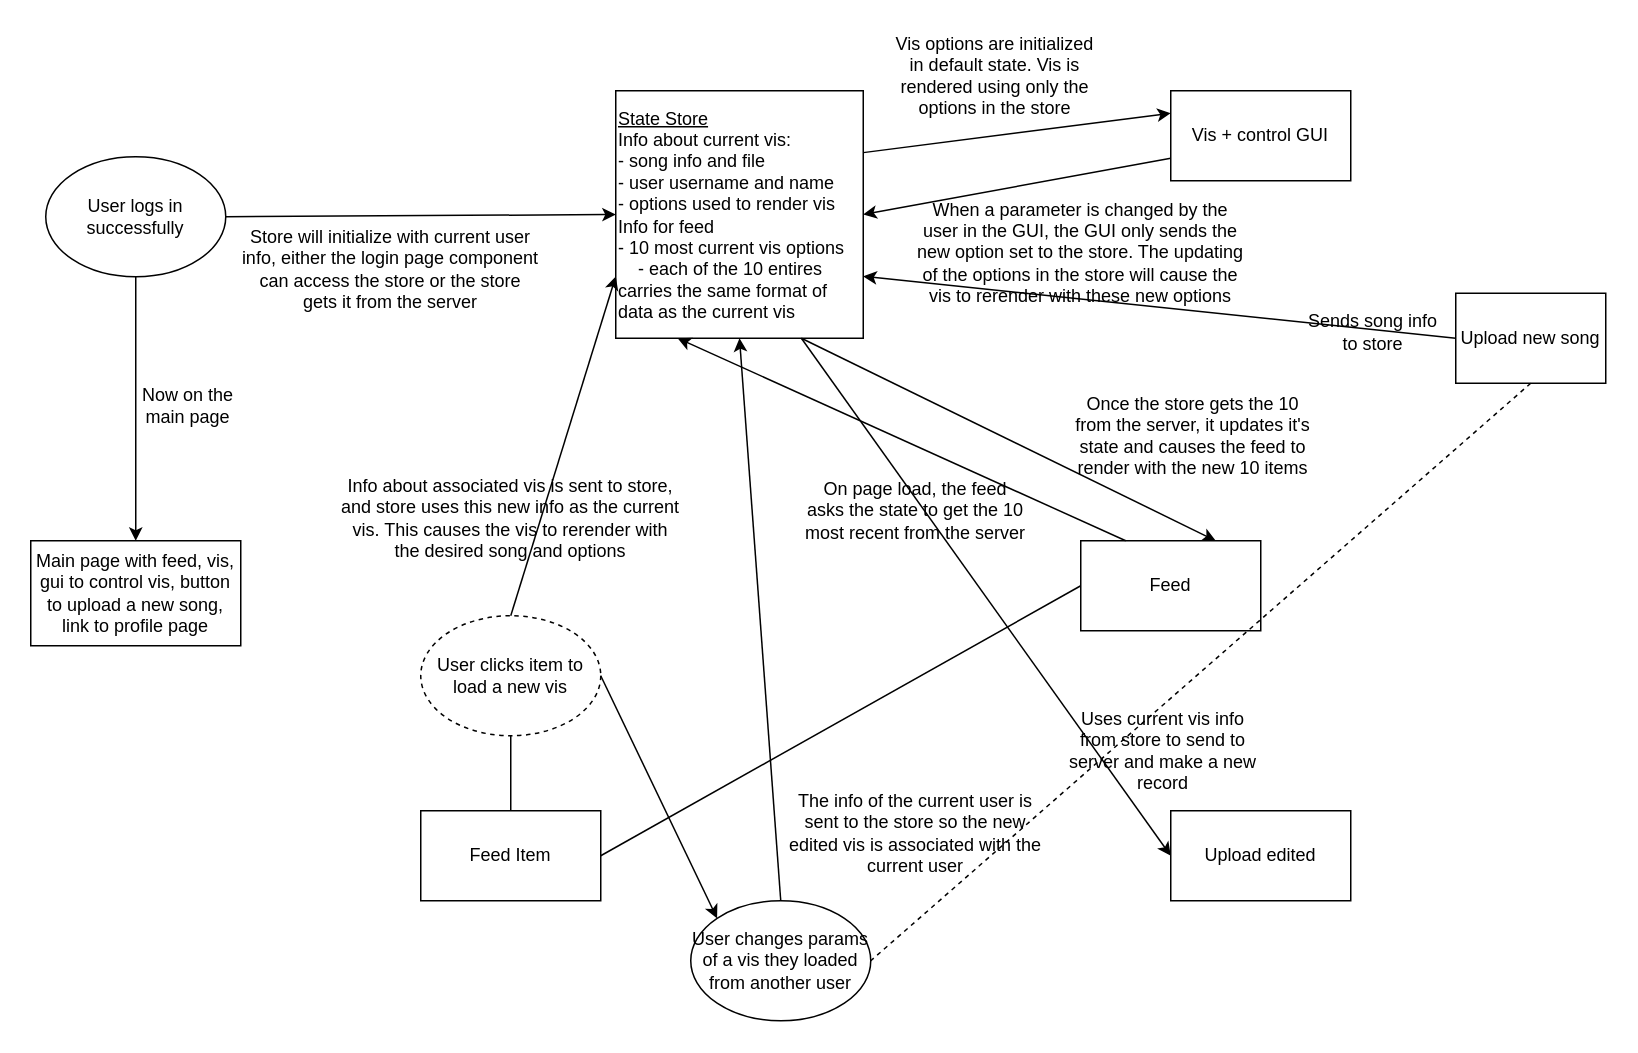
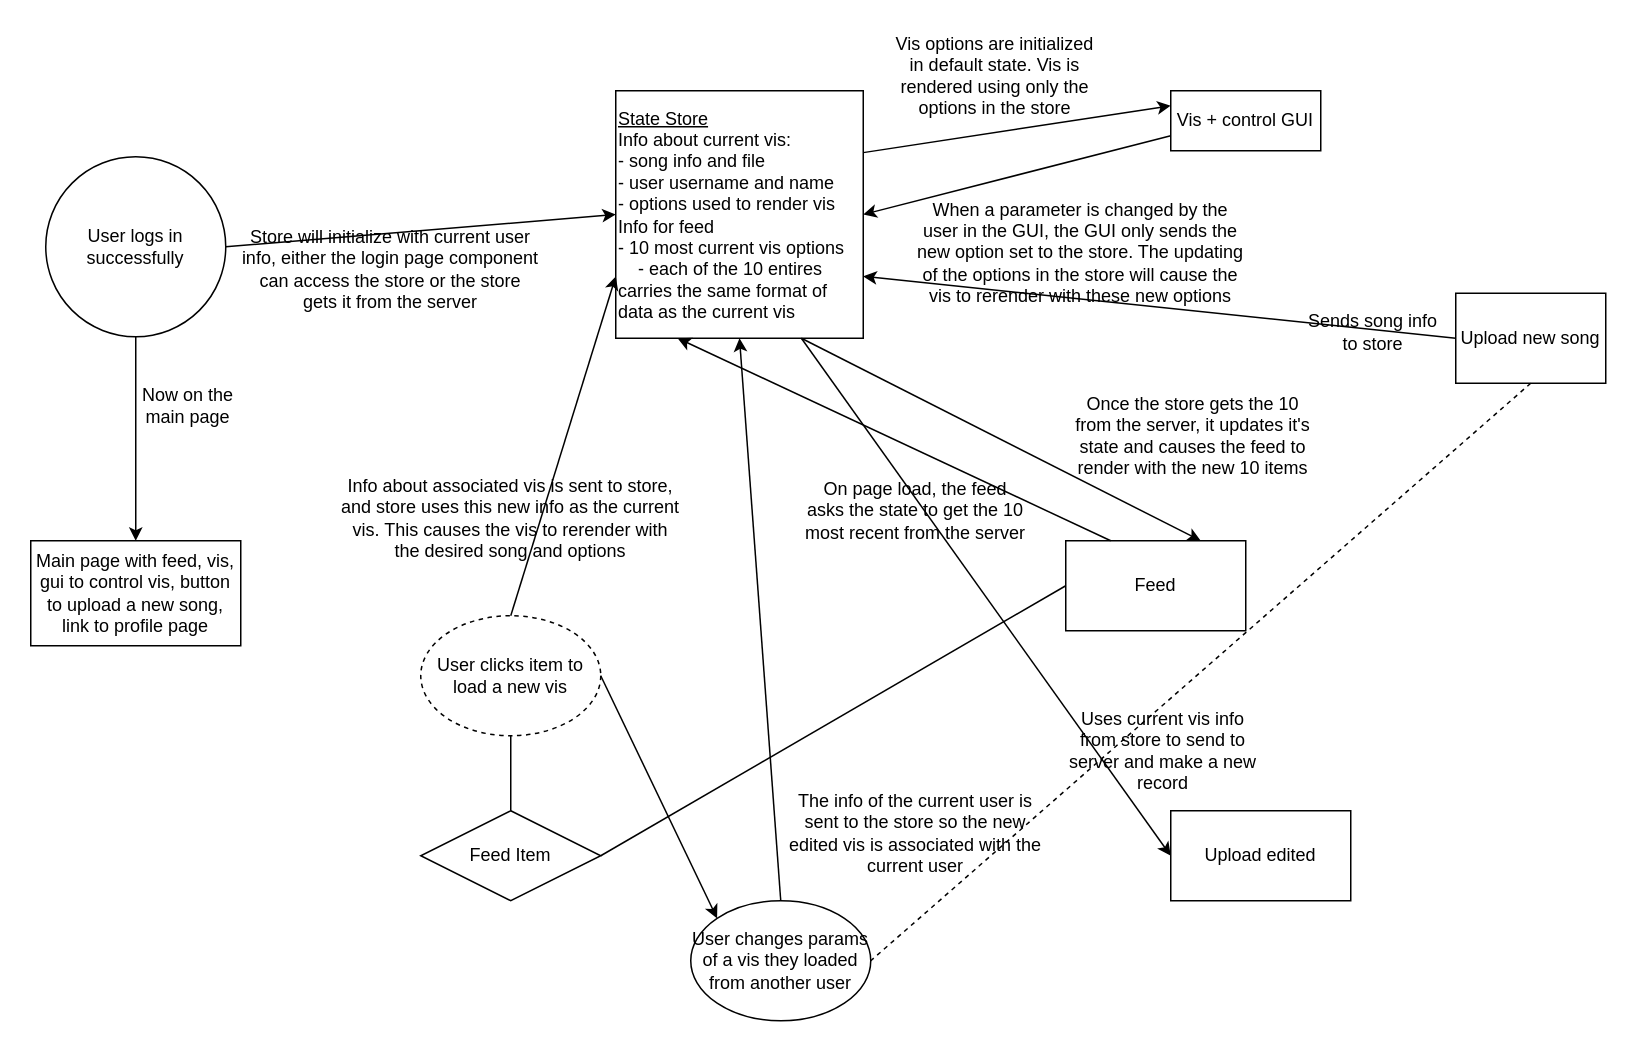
- <mxCell id="9" value="Vis + control GUI" style="rounded=0;whiteSpace=wrap;html=1;" vertex="1" parent="1"><mxGeometry x="780" y="60" width="120" height="60" as="geometry" /></mxCell>
+ <mxCell id="9" value="Vis + control GUI" style="rounded=0;whiteSpace=wrap;html=1;" vertex="1" parent="1"><mxGeometry x="780" y="60" width="100" height="40" as="geometry" /></mxCell>
- <mxCell id="2" value="User logs in successfully" style="ellipse;whiteSpace=wrap;html=1;" vertex="1" parent="1"><mxGeometry x="30" y="104" width="120" height="80" as="geometry" /></mxCell>
+ <mxCell id="2" value="User logs in successfully" style="ellipse;whiteSpace=wrap;html=1;" vertex="1" parent="1"><mxGeometry x="30" y="104" width="120" height="120" as="geometry" /></mxCell>
- <mxCell id="8" value="Feed" style="rounded=0;whiteSpace=wrap;html=1;" vertex="1" parent="1"><mxGeometry x="720" y="360" width="120" height="60" as="geometry" /></mxCell>
+ <mxCell id="8" value="Feed" style="rounded=0;whiteSpace=wrap;html=1;" vertex="1" parent="1"><mxGeometry x="710" y="360" width="120" height="60" as="geometry" /></mxCell>
- <mxCell id="19" value="Feed Item" style="rounded=0;whiteSpace=wrap;html=1;" vertex="1" parent="1"><mxGeometry x="280" y="540" width="120" height="60" as="geometry" /></mxCell>
+ <mxCell id="19" value="Feed Item" style="rhombus;whiteSpace=wrap;html=1;" vertex="1" parent="1"><mxGeometry x="280" y="540" width="120" height="60" as="geometry" /></mxCell>
